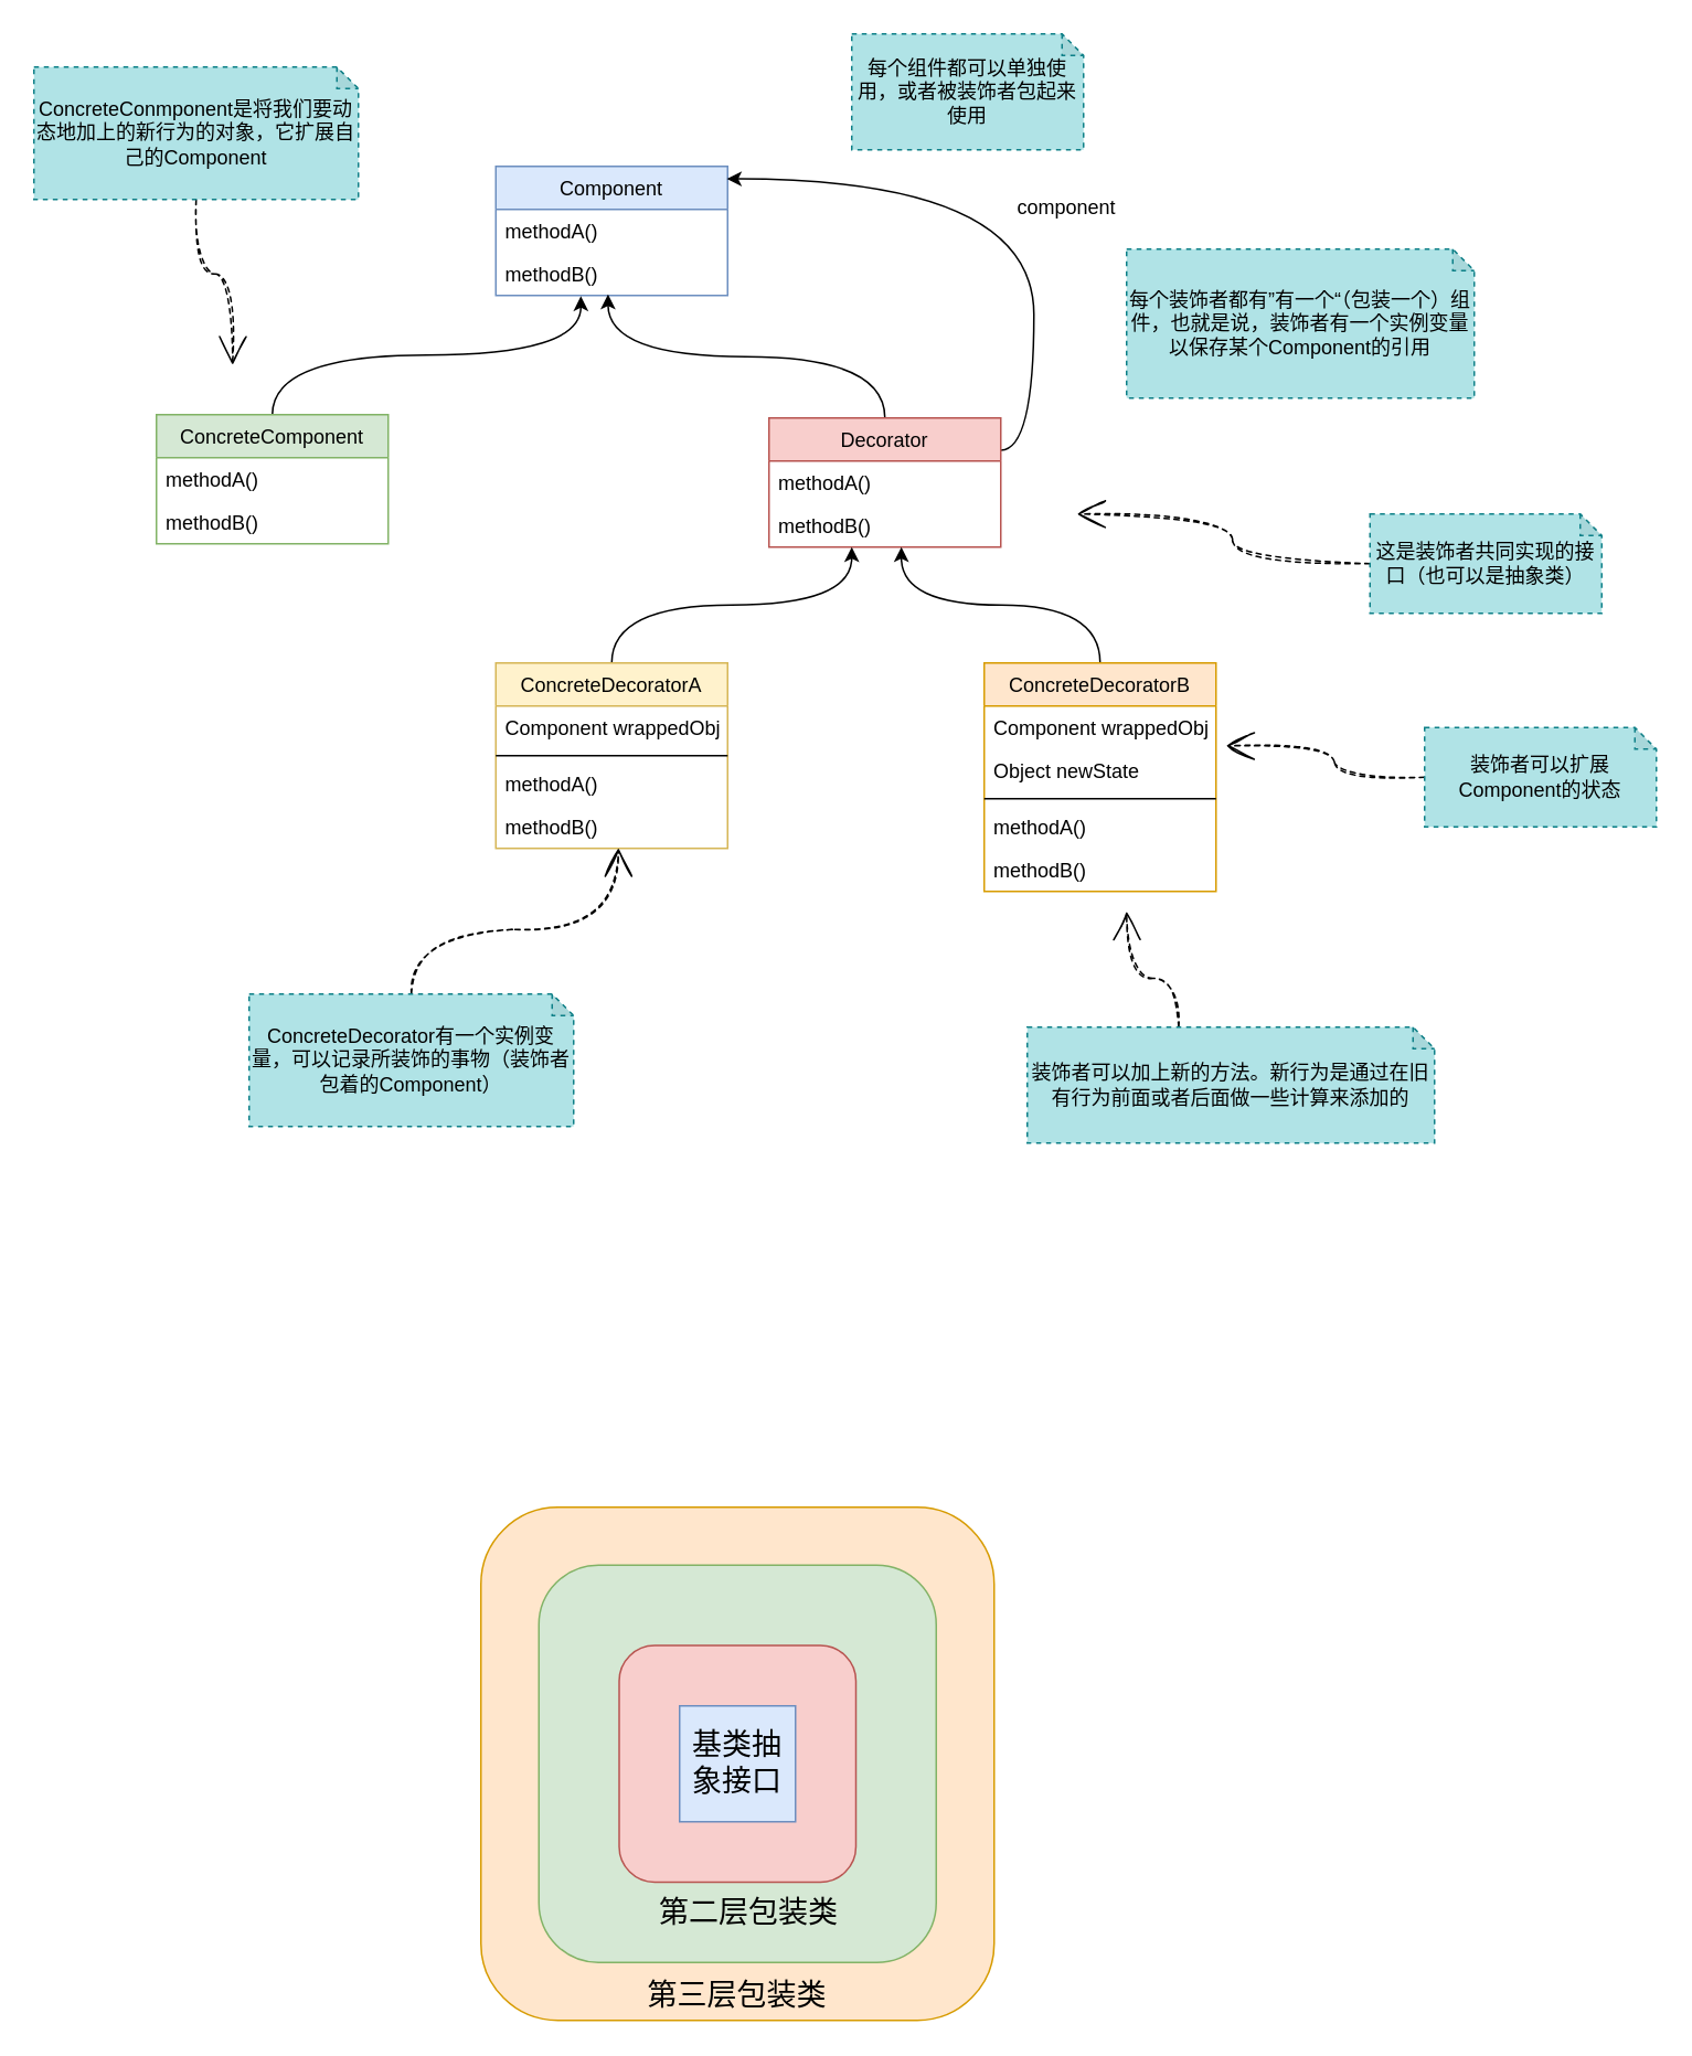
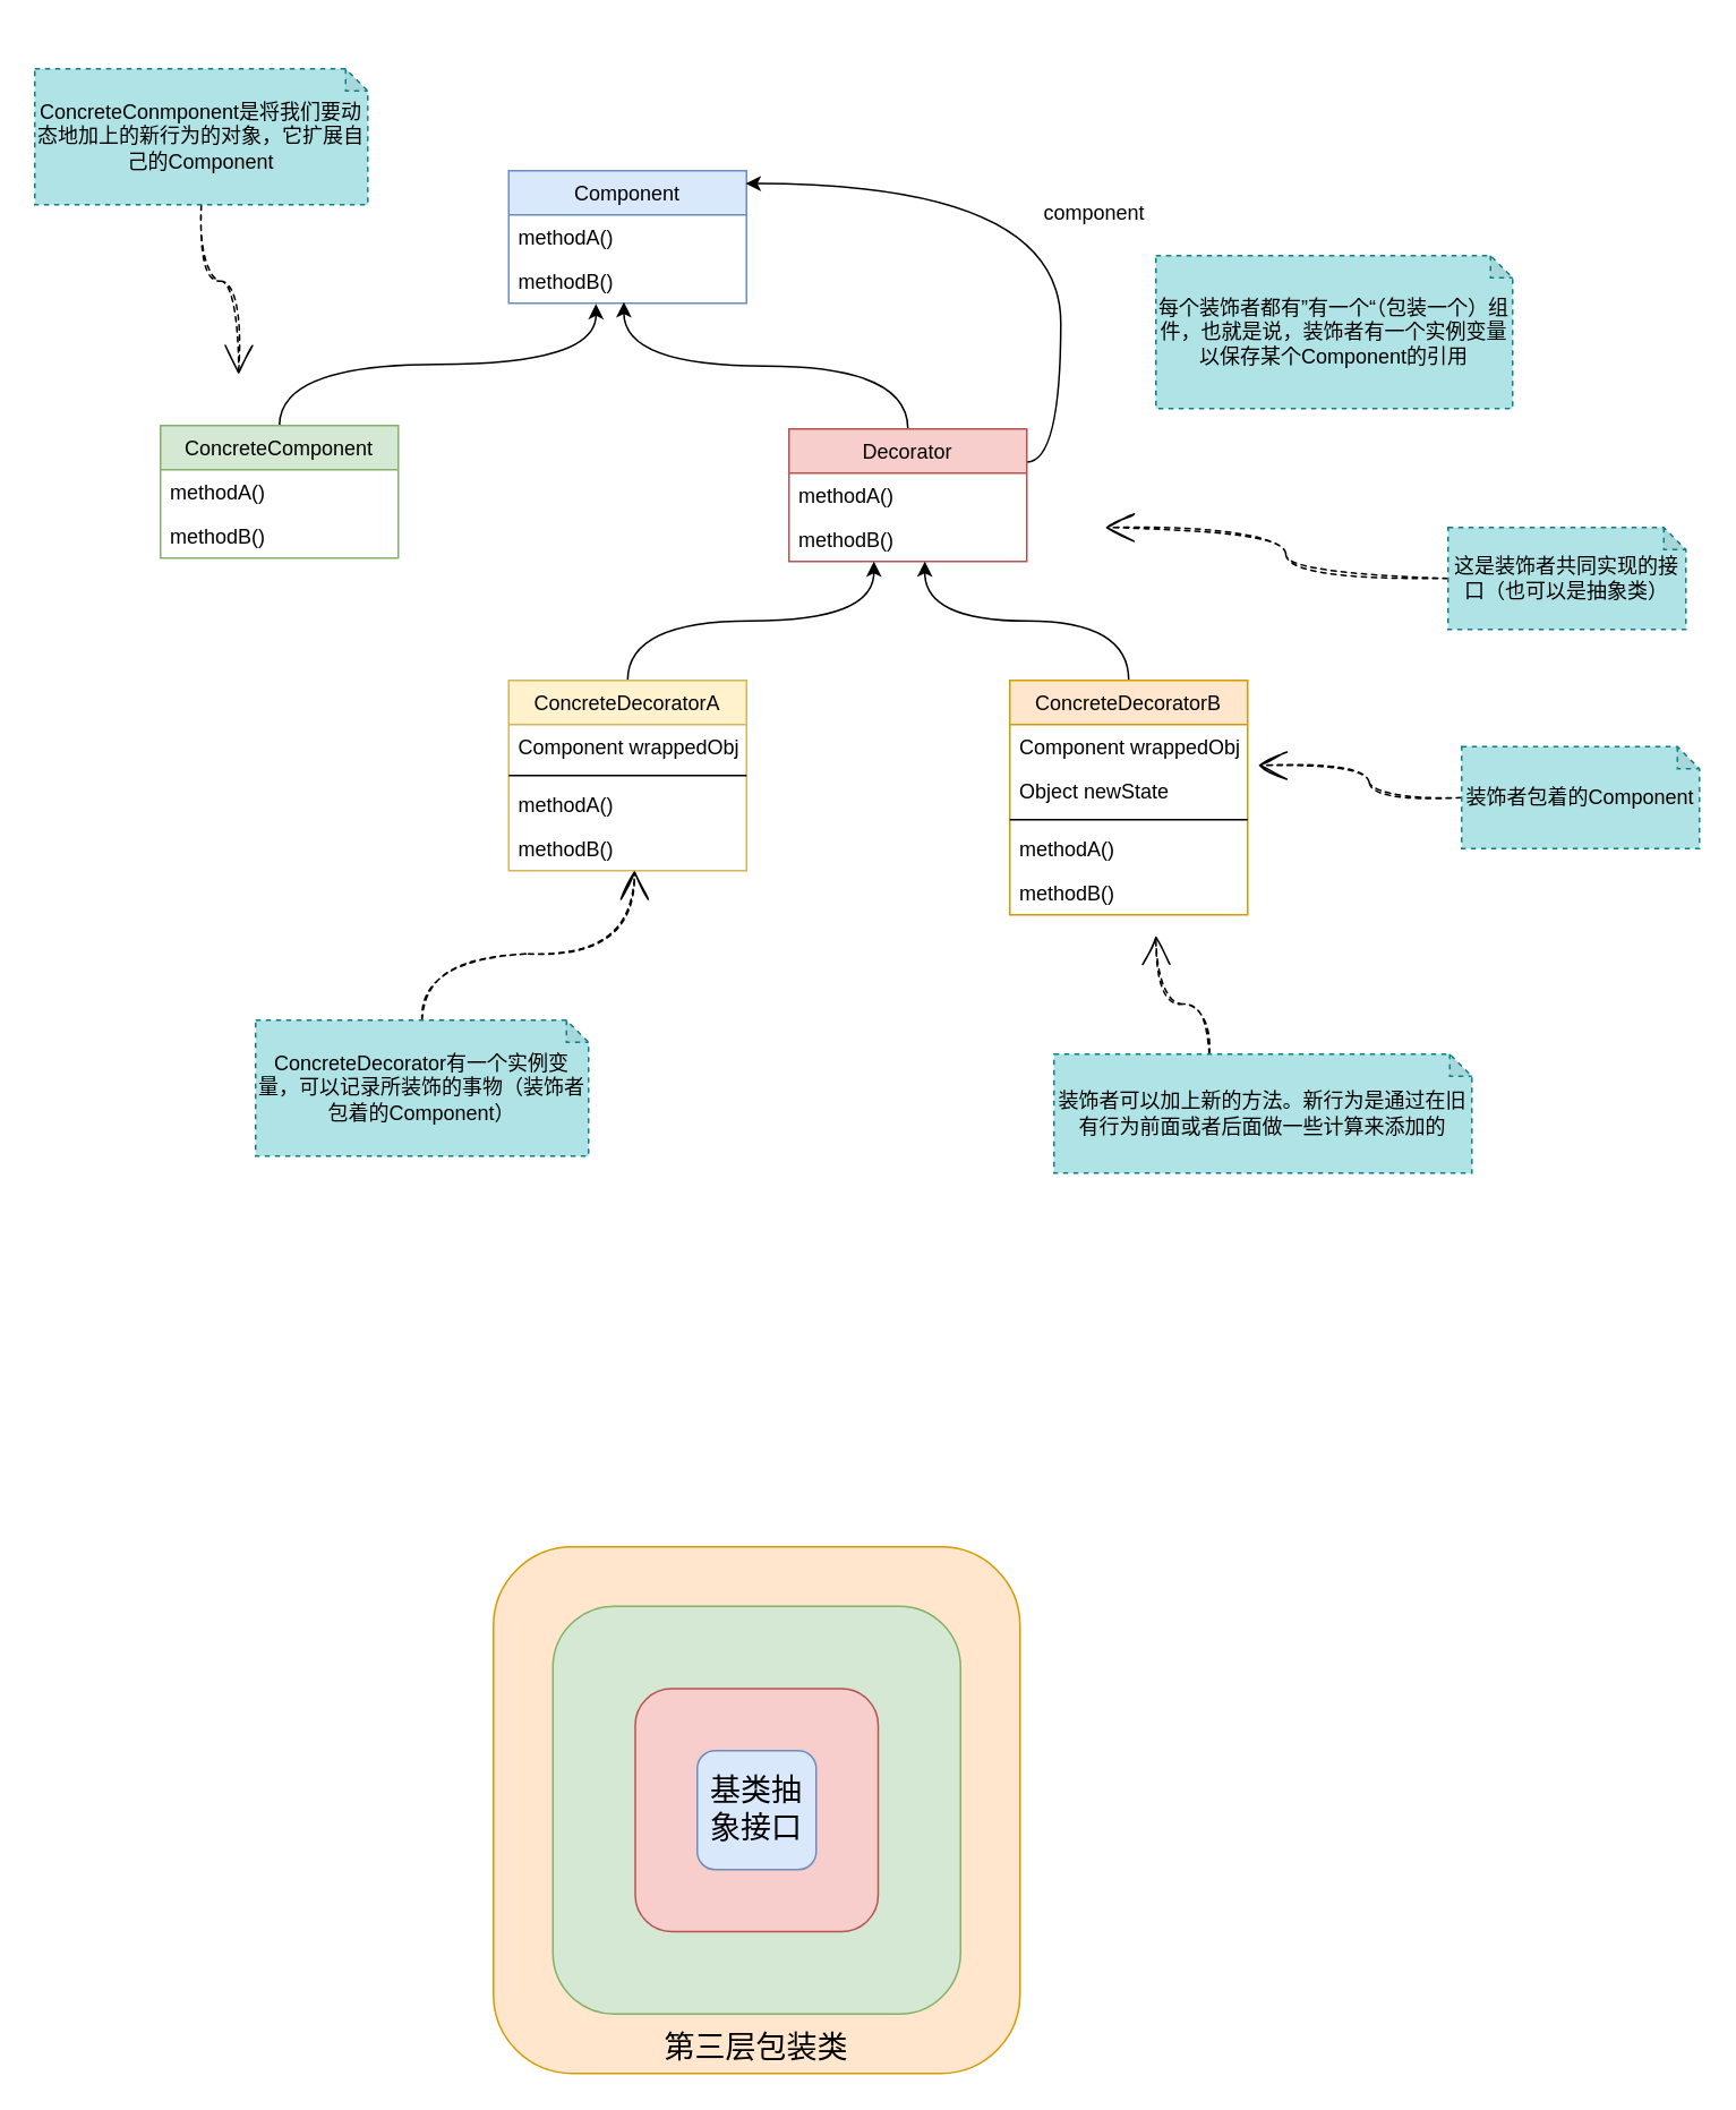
- <mxCell id="33" value="每个组件都可以单独使用，或者被装饰者包起来使用" style="shape=note;whiteSpace=wrap;html=1;backgroundOutline=1;darkOpacity=0.05;size=13;fillColor=#b0e3e6;strokeColor=#0e8088;dashed=1;" vertex="1" parent="1"><mxGeometry x="514" y="20" width="140" height="70" as="geometry" /></mxCell>
- <mxCell id="36" value="这是装饰者共同实现的接口（也可以是抽象类）" style="shape=note;whiteSpace=wrap;html=1;backgroundOutline=1;darkOpacity=0.05;size=13;fillColor=#b0e3e6;strokeColor=#0e8088;dashed=1;" vertex="1" parent="1"><mxGeometry x="827" y="310" width="140" height="60" as="geometry" /></mxCell>
+ <mxCell id="36" value="这是装饰者共同实现的接口（也可以是抽象类）" style="shape=note;whiteSpace=wrap;html=1;backgroundOutline=1;darkOpacity=0.05;size=13;fillColor=#b0e3e6;strokeColor=#0e8088;dashed=1;" vertex="1" parent="1"><mxGeometry x="852" y="310" width="140" height="60" as="geometry" /></mxCell>
- <mxCell id="38" value="装饰者可以扩展Component的状态" style="shape=note;whiteSpace=wrap;html=1;backgroundOutline=1;darkOpacity=0.05;size=13;fillColor=#b0e3e6;strokeColor=#0e8088;dashed=1;" vertex="1" parent="1"><mxGeometry x="860" y="439" width="140" height="60" as="geometry" /></mxCell>
+ <mxCell id="38" value="装饰者包着的Component" style="shape=note;whiteSpace=wrap;html=1;backgroundOutline=1;darkOpacity=0.05;size=13;fillColor=#b0e3e6;strokeColor=#0e8088;dashed=1;" vertex="1" parent="1"><mxGeometry x="860" y="439" width="140" height="60" as="geometry" /></mxCell>
- <mxCell id="5" value="基类抽象接口" style="whiteSpace=wrap;html=1;fillColor=#dae8fc;strokeColor=#6c8ebf;fontSize=18;rounded=0;" parent="1" vertex="1"><mxGeometry x="410" y="1030" width="70" height="70" as="geometry" /></mxCell>
+ <mxCell id="5" value="基类抽象接口" style="rounded=1;whiteSpace=wrap;html=1;fillColor=#dae8fc;strokeColor=#6c8ebf;fontSize=18;" parent="1" vertex="1"><mxGeometry x="410" y="1030" width="70" height="70" as="geometry" /></mxCell>
- <mxCell id="6" value="第二层包装类" style="text;html=1;strokeColor=none;fillColor=none;align=center;verticalAlign=middle;whiteSpace=wrap;rounded=0;fontSize=18;" parent="1" vertex="1"><mxGeometry x="386.5" y="1140" width="130" height="30" as="geometry" /></mxCell>
